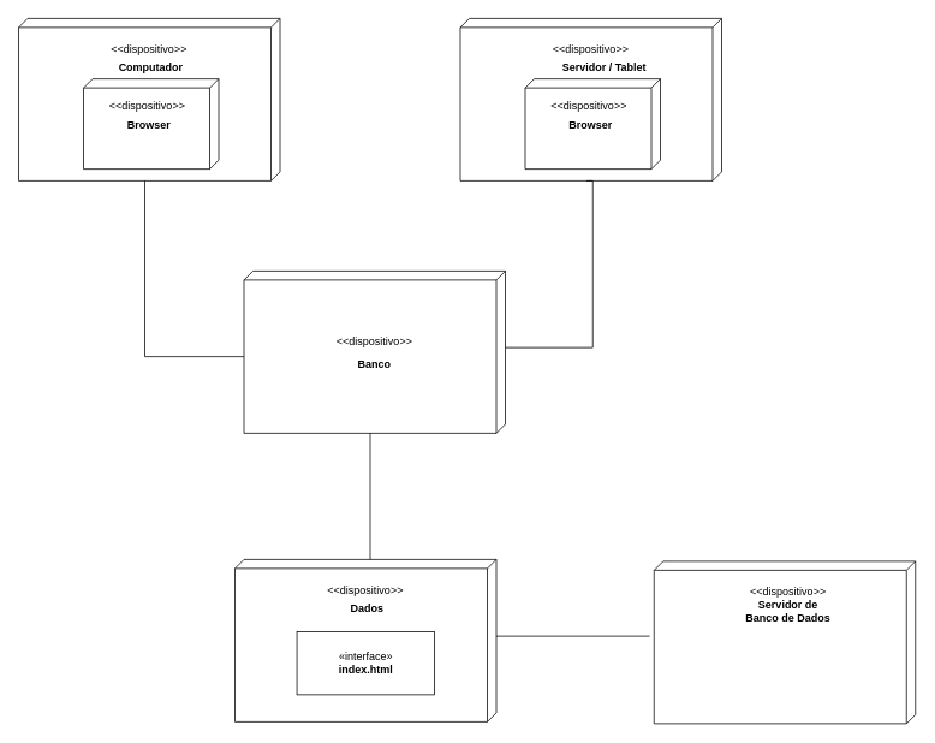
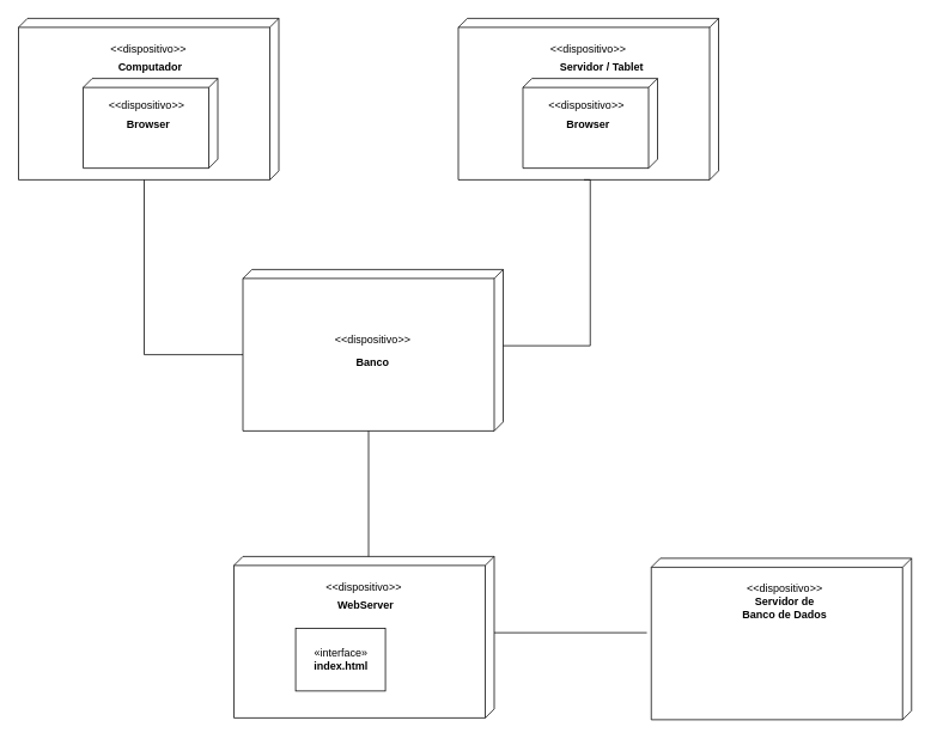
- <mxCell id="5" value="Dados" style="text;align=center;fontStyle=1;verticalAlign=middle;spacingLeft=3;spacingRight=3;strokeColor=none;rotatable=0;points=[[0,0.5],[1,0.5]];portConstraint=eastwest;" vertex="1" parent="2"><mxGeometry x="107" y="41" width="80" height="26" as="geometry" /></mxCell>
+ <mxCell id="5" value="WebServer" style="text;align=center;fontStyle=1;verticalAlign=middle;spacingLeft=3;spacingRight=3;strokeColor=none;rotatable=0;points=[[0,0.5],[1,0.5]];portConstraint=eastwest;" vertex="1" parent="2"><mxGeometry x="107" y="41" width="80" height="26" as="geometry" /></mxCell>
- <mxCell id="6" value="«interface»&lt;br&gt;&lt;b&gt;index.html&lt;/b&gt;" style="html=1;" vertex="1" parent="2"><mxGeometry x="68.75" y="80" width="152.5" height="70" as="geometry" /></mxCell>
+ <mxCell id="6" value="«interface»&lt;br&gt;&lt;b&gt;index.html&lt;/b&gt;" style="html=1;" vertex="1" parent="2"><mxGeometry x="68.75" y="80" width="100" height="70" as="geometry" /></mxCell>
